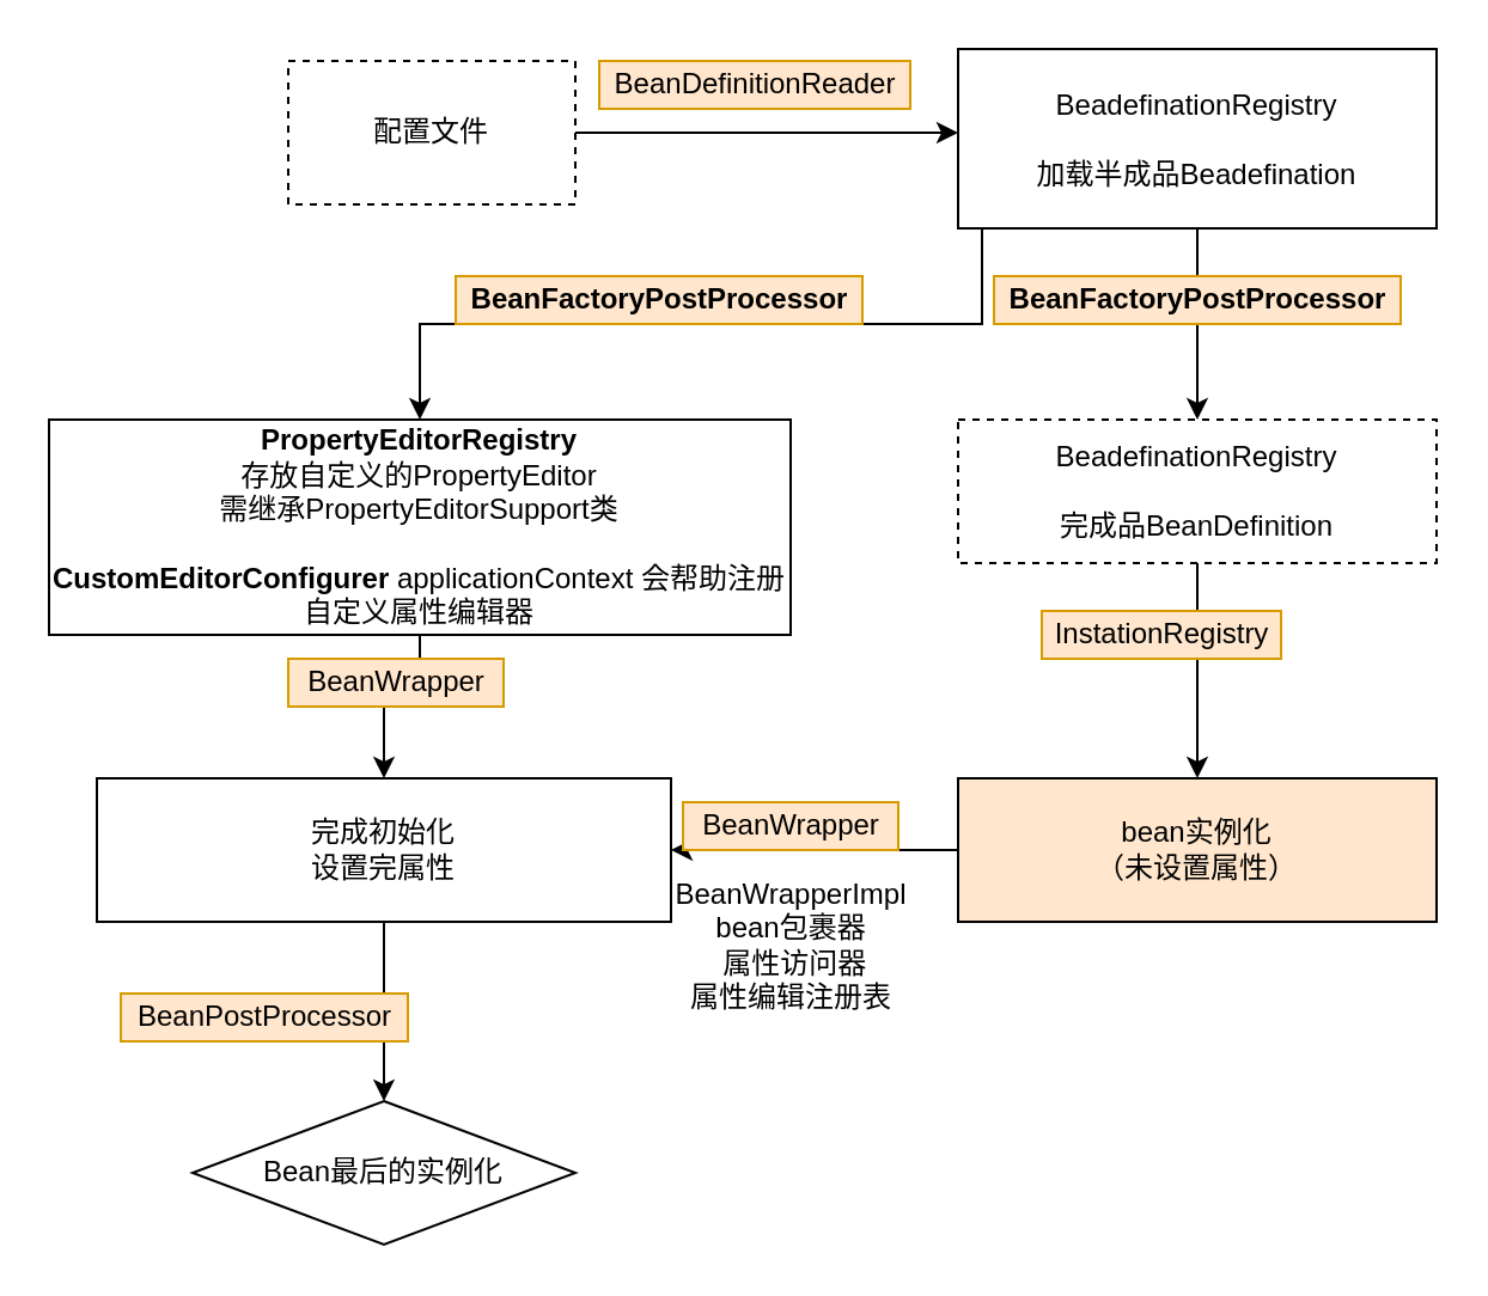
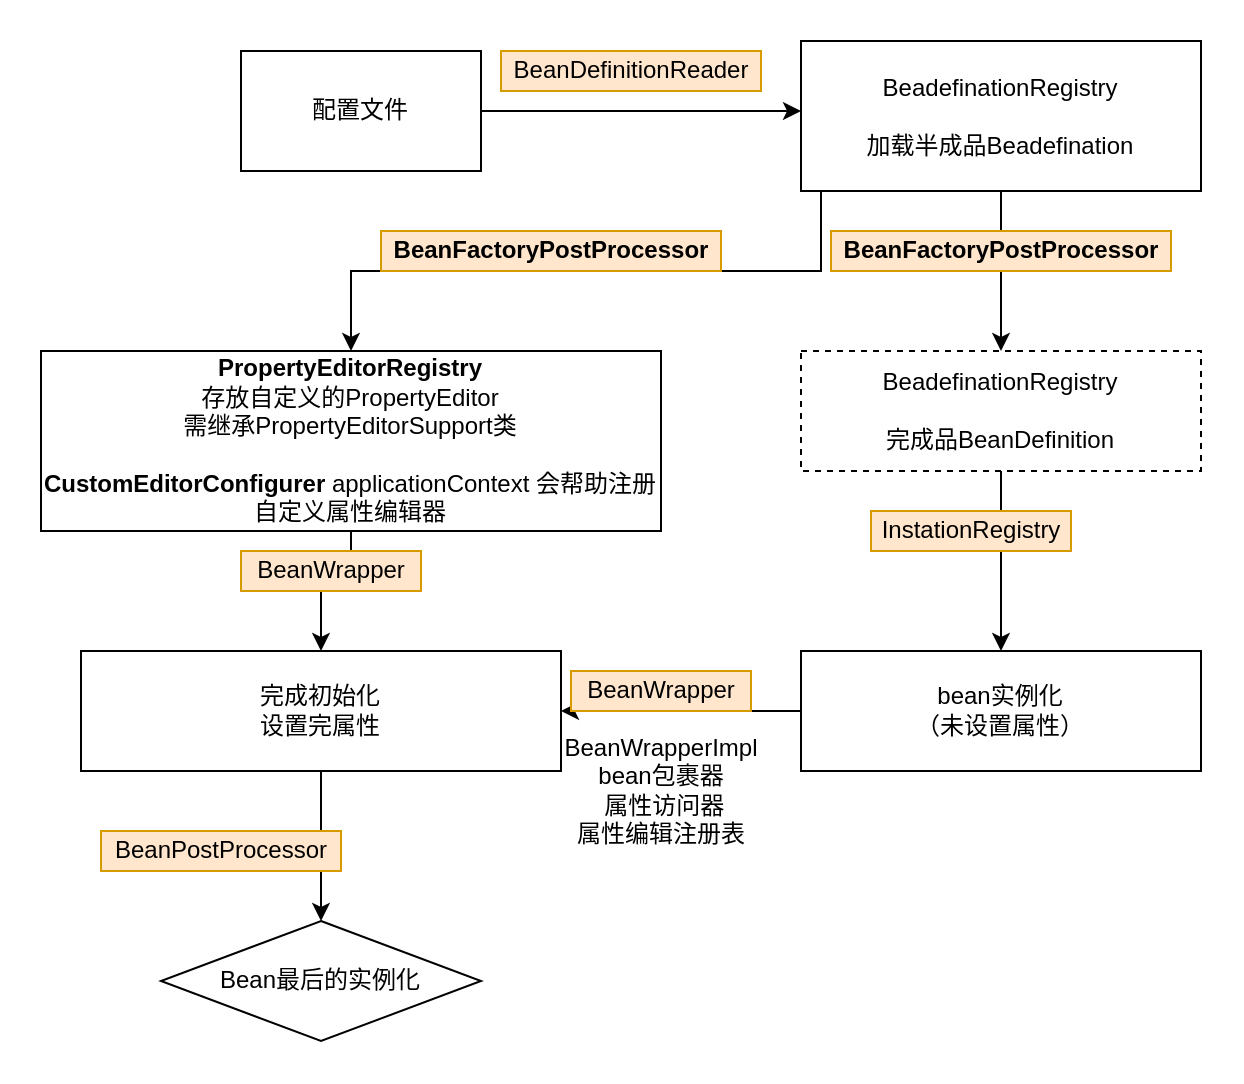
- <mxCell id="3" value="配置文件&lt;br&gt;" style="rounded=0;whiteSpace=wrap;html=1;dashed=1;" parent="1" vertex="1"><mxGeometry x="120" y="25" width="120" height="60" as="geometry" /></mxCell>
+ <mxCell id="3" value="配置文件&lt;br&gt;" style="rounded=0;whiteSpace=wrap;html=1;" parent="1" vertex="1"><mxGeometry x="120" y="25" width="120" height="60" as="geometry" /></mxCell>
- <mxCell id="12" value="bean实例化&lt;br&gt;（未设置属性）" style="whiteSpace=wrap;html=1;fillColor=#ffe6cc;" parent="1" vertex="1"><mxGeometry x="400" y="325" width="200" height="60" as="geometry" /></mxCell>
+ <mxCell id="12" value="bean实例化&lt;br&gt;（未设置属性）" style="whiteSpace=wrap;html=1;" parent="1" vertex="1"><mxGeometry x="400" y="325" width="200" height="60" as="geometry" /></mxCell>
